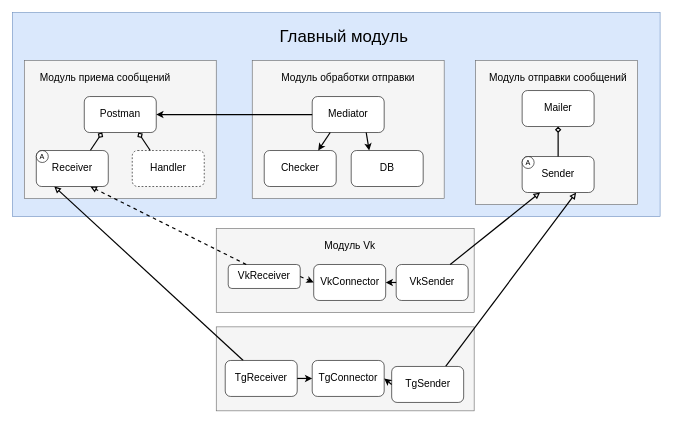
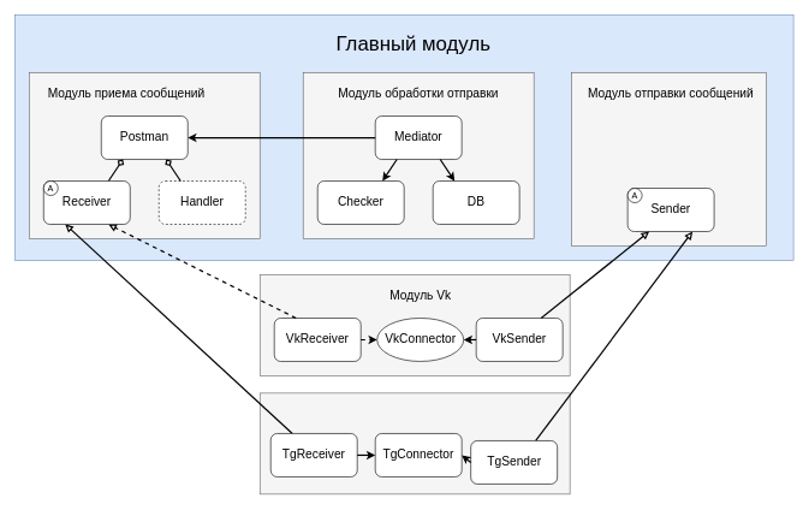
- <mxCell id="16" value="Mailer" style="rounded=1;whiteSpace=wrap;html=1;fontSize=17;" vertex="1" parent="1"><mxGeometry x="870" y="150" width="120" height="60" as="geometry" /></mxCell>
- <mxCell id="32" value="" style="endArrow=diamond;html=1;fontSize=17;endFill=0;entryX=0.5;entryY=1;entryDx=0;entryDy=0;exitX=0.5;exitY=0;exitDx=0;exitDy=0;strokeWidth=2;" edge="1" parent="1" source="30" target="16"><mxGeometry width="50" height="50" relative="1" as="geometry"><mxPoint x="22.5" y="320" as="sourcePoint" /><mxPoint x="42.5" y="290" as="targetPoint" /></mxGeometry></mxCell>
- <mxCell id="14" value="DB" style="rounded=1;whiteSpace=wrap;html=1;fontSize=17;" vertex="1" parent="1"><mxGeometry x="585" y="250" width="120" height="60" as="geometry" /></mxCell>
+ <mxCell id="14" value="DB" style="rounded=1;whiteSpace=wrap;html=1;fontSize=17;" vertex="1" parent="1"><mxGeometry x="600" y="250" width="120" height="60" as="geometry" /></mxCell>
- <mxCell id="22" value="VkReceiver" style="rounded=1;whiteSpace=wrap;html=1;fontSize=17;" vertex="1" parent="1"><mxGeometry x="380" y="440" width="120" height="40" as="geometry" /></mxCell>
+ <mxCell id="22" value="VkReceiver" style="rounded=1;whiteSpace=wrap;html=1;fontSize=17;" vertex="1" parent="1"><mxGeometry x="380" y="440" width="120" height="60" as="geometry" /></mxCell>
- <mxCell id="38" value="VkConnector" style="rounded=1;whiteSpace=wrap;html=1;fontSize=17;" vertex="1" parent="1"><mxGeometry x="522.5" y="440" width="120" height="60" as="geometry" /></mxCell>
+ <mxCell id="38" value="VkConnector" style="ellipse;whiteSpace=wrap;html=1;fontSize=17;" vertex="1" parent="1"><mxGeometry x="522.5" y="440" width="120" height="60" as="geometry" /></mxCell>
